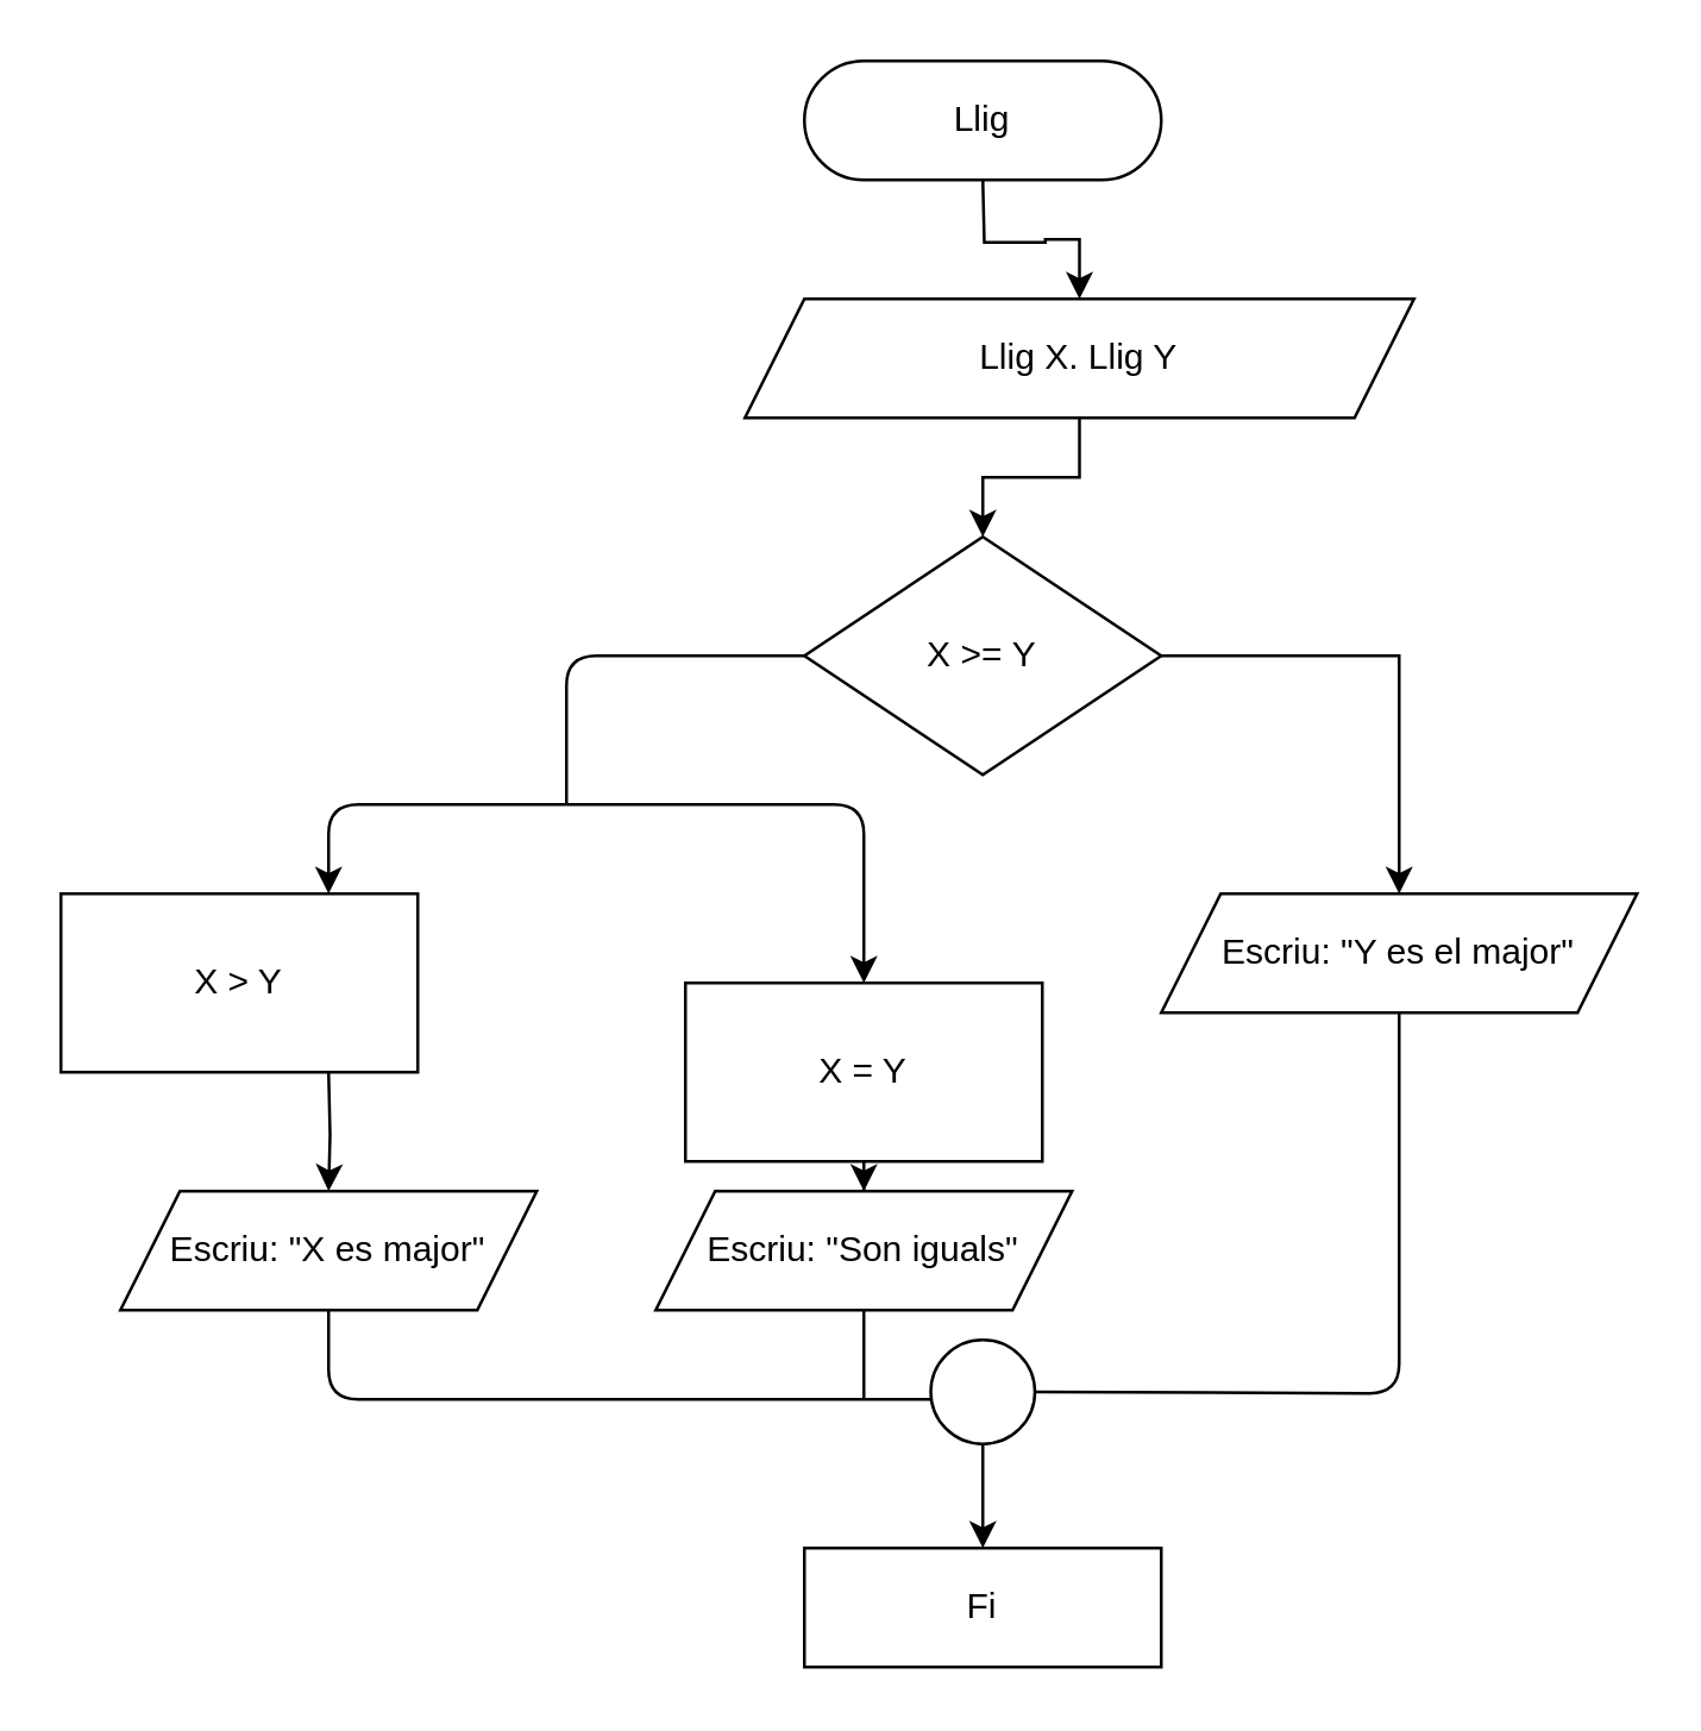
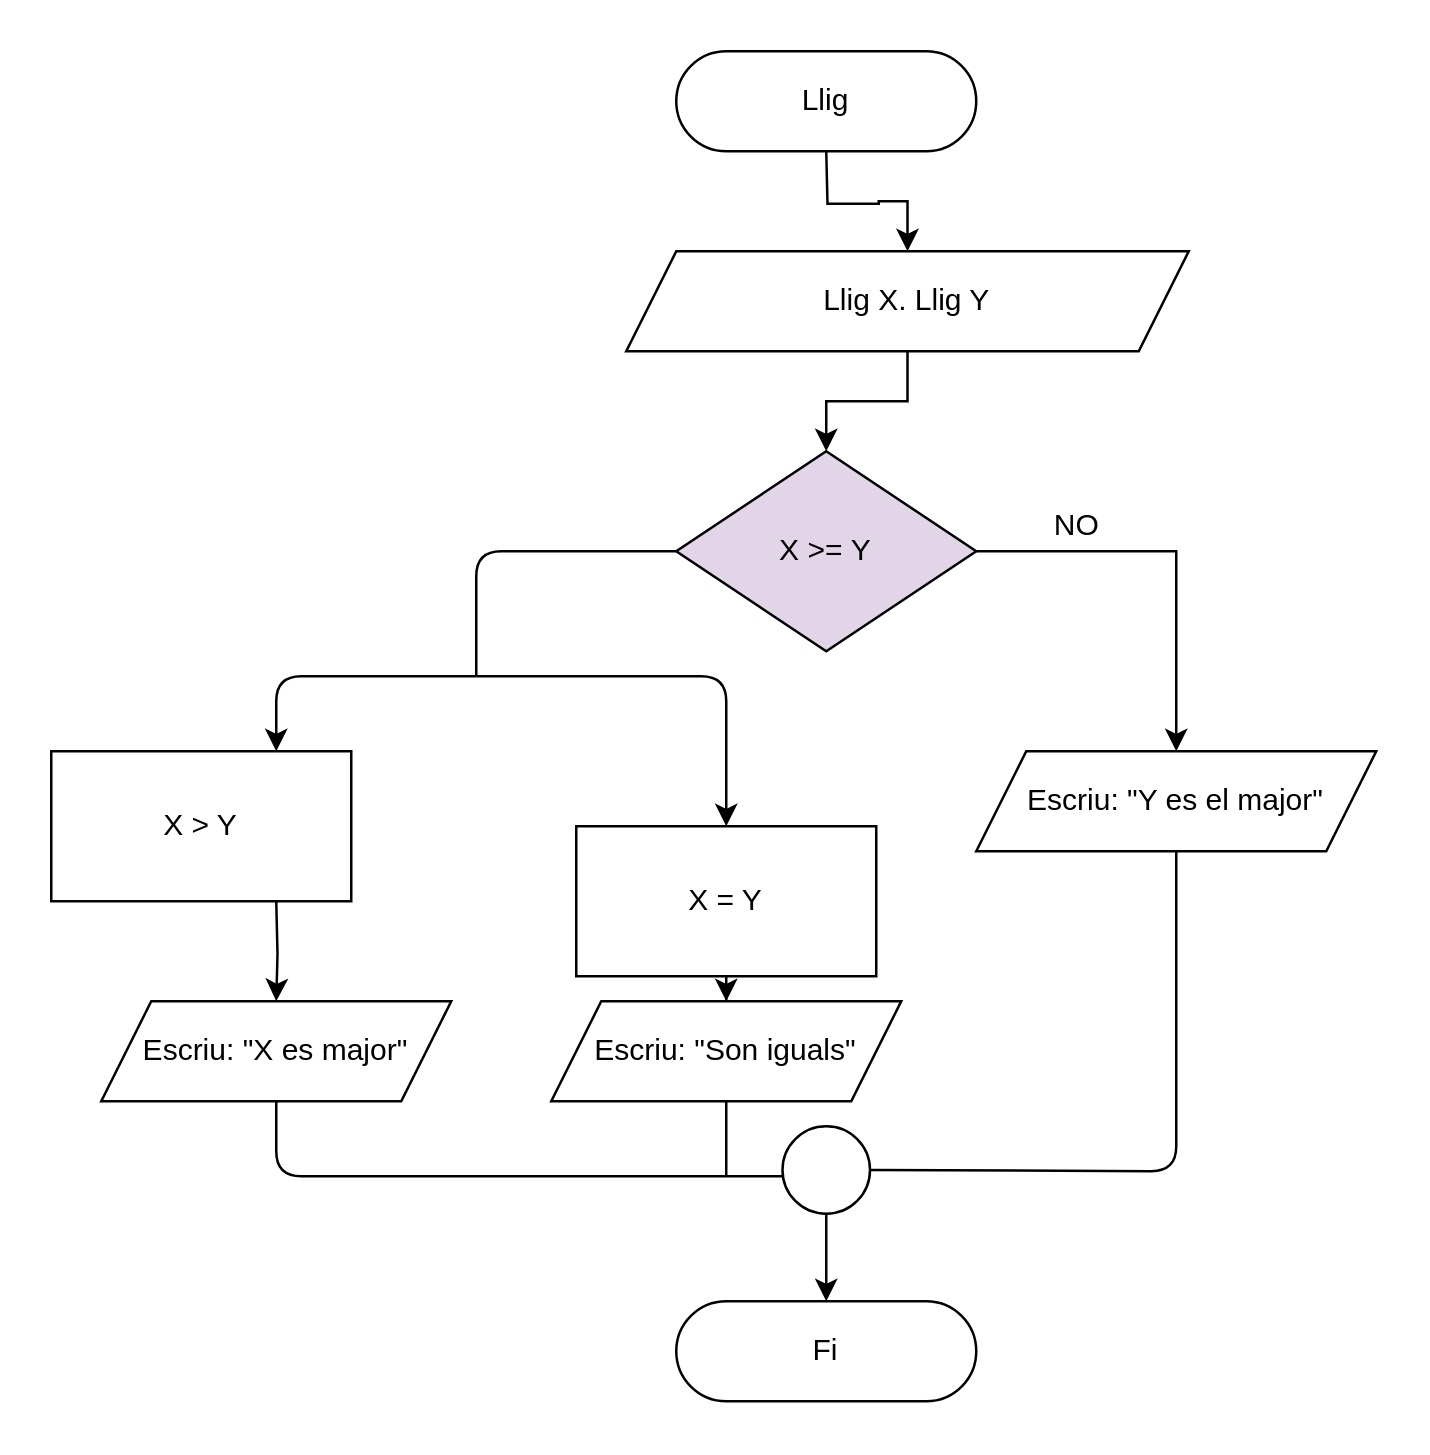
+ <mxCell id="17" value="NO" style="text;html=1;align=center;verticalAlign=middle;resizable=0;points=[];autosize=1;strokeColor=none;fillColor=none;" vertex="1" parent="1"><mxGeometry x="415" y="200" width="30" height="20" as="geometry" /></mxCell>
- <mxCell id="7" value="X &amp;gt;=&amp;nbsp;Y" style="rhombus;whiteSpace=wrap;html=1;" vertex="1" parent="1"><mxGeometry x="270" y="180" width="120" height="80" as="geometry" /></mxCell>
+ <mxCell id="7" value="X &amp;gt;=&amp;nbsp;Y" style="rhombus;whiteSpace=wrap;html=1;fillColor=#e1d5e7;" vertex="1" parent="1"><mxGeometry x="270" y="180" width="120" height="80" as="geometry" /></mxCell>
- <mxCell id="24" value="Fi" style="whiteSpace=wrap;html=1;arcSize=50;rounded=0;" vertex="1" parent="1"><mxGeometry x="270" y="520" width="120" height="40" as="geometry" /></mxCell>
+ <mxCell id="24" value="Fi" style="rounded=1;whiteSpace=wrap;html=1;arcSize=50;" vertex="1" parent="1"><mxGeometry x="270" y="520" width="120" height="40" as="geometry" /></mxCell>
